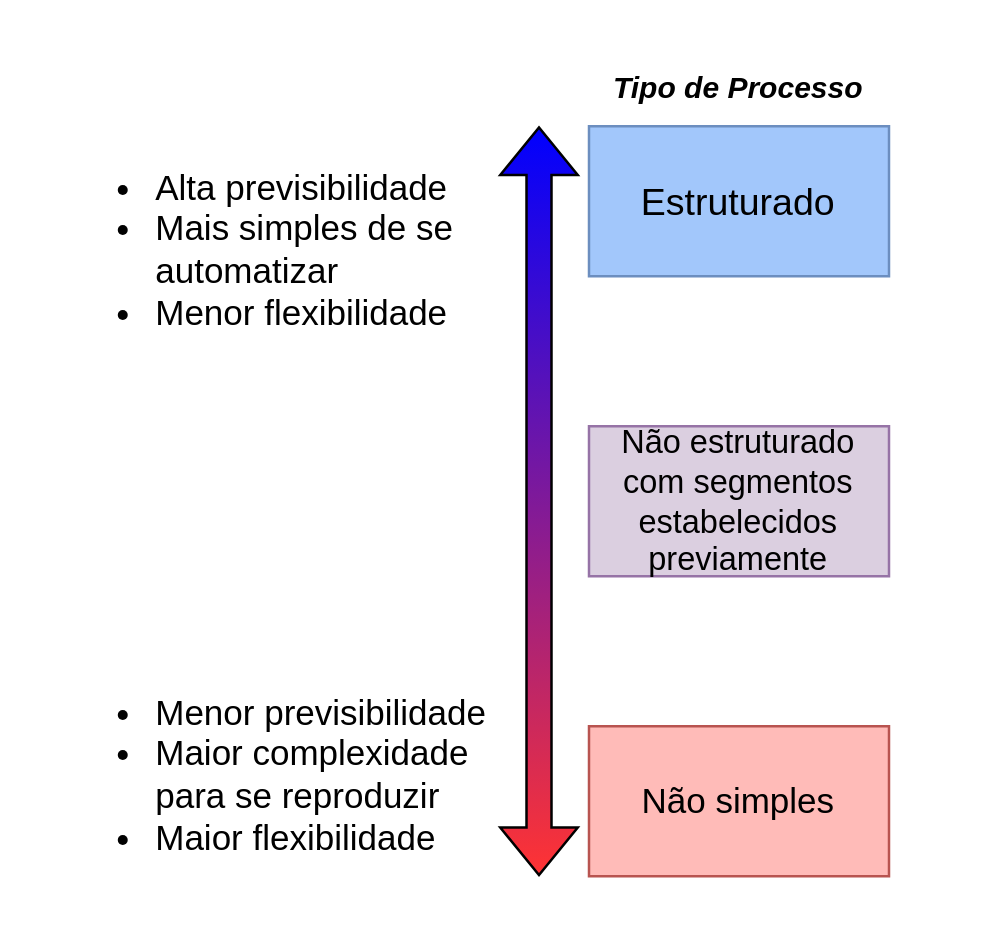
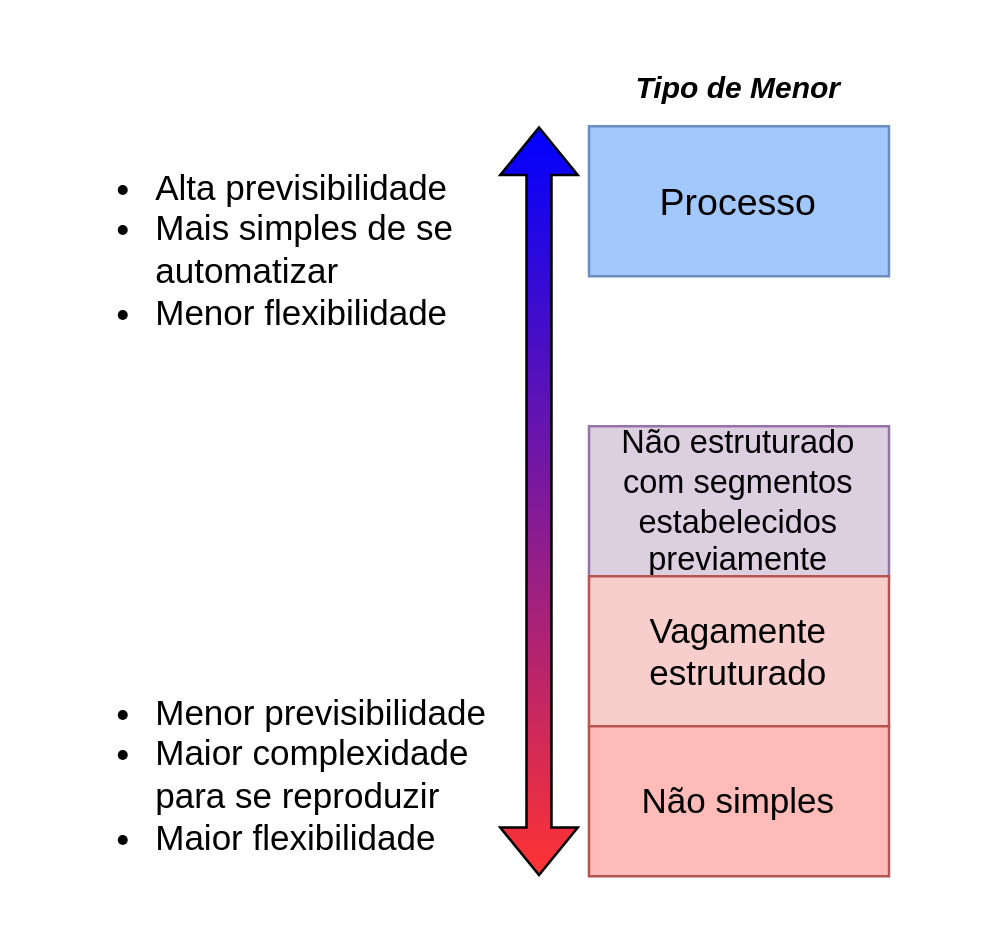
- <mxCell id="7" value="&lt;b&gt;&lt;i&gt;Tipo de Processo&lt;/i&gt;&lt;/b&gt;" style="text;html=1;strokeColor=none;fillColor=none;align=center;verticalAlign=middle;whiteSpace=wrap;rounded=0;" vertex="1" parent="1"><mxGeometry x="215" y="20" width="160" height="30" as="geometry" /></mxCell>
+ <mxCell id="7" value="&lt;b&gt;&lt;i&gt;Tipo de Menor&lt;/i&gt;&lt;/b&gt;" style="text;html=1;strokeColor=none;fillColor=none;align=center;verticalAlign=middle;whiteSpace=wrap;rounded=0;" vertex="1" parent="1"><mxGeometry x="215" y="20" width="160" height="30" as="geometry" /></mxCell>
- <mxCell id="3" value="&lt;font style=&quot;font-size: 15px;&quot;&gt;Estruturado&lt;/font&gt;" style="rounded=0;whiteSpace=wrap;html=1;fillColor=#A2C7FB;strokeColor=#6c8ebf;" vertex="1" parent="1"><mxGeometry x="235" y="50" width="120" height="60" as="geometry" /></mxCell>
+ <mxCell id="3" value="&lt;font style=&quot;font-size: 15px;&quot;&gt;Processo&lt;/font&gt;" style="rounded=0;whiteSpace=wrap;html=1;fillColor=#A2C7FB;strokeColor=#6c8ebf;" vertex="1" parent="1"><mxGeometry x="235" y="50" width="120" height="60" as="geometry" /></mxCell>
+ <mxCell id="5" value="&lt;font style=&quot;font-size: 14px;&quot;&gt;Vagamente estruturado&lt;/font&gt;" style="rounded=0;whiteSpace=wrap;html=1;fillColor=#f8cecc;strokeColor=#b85450;" vertex="1" parent="1"><mxGeometry x="235" y="230" width="120" height="60" as="geometry" /></mxCell>
